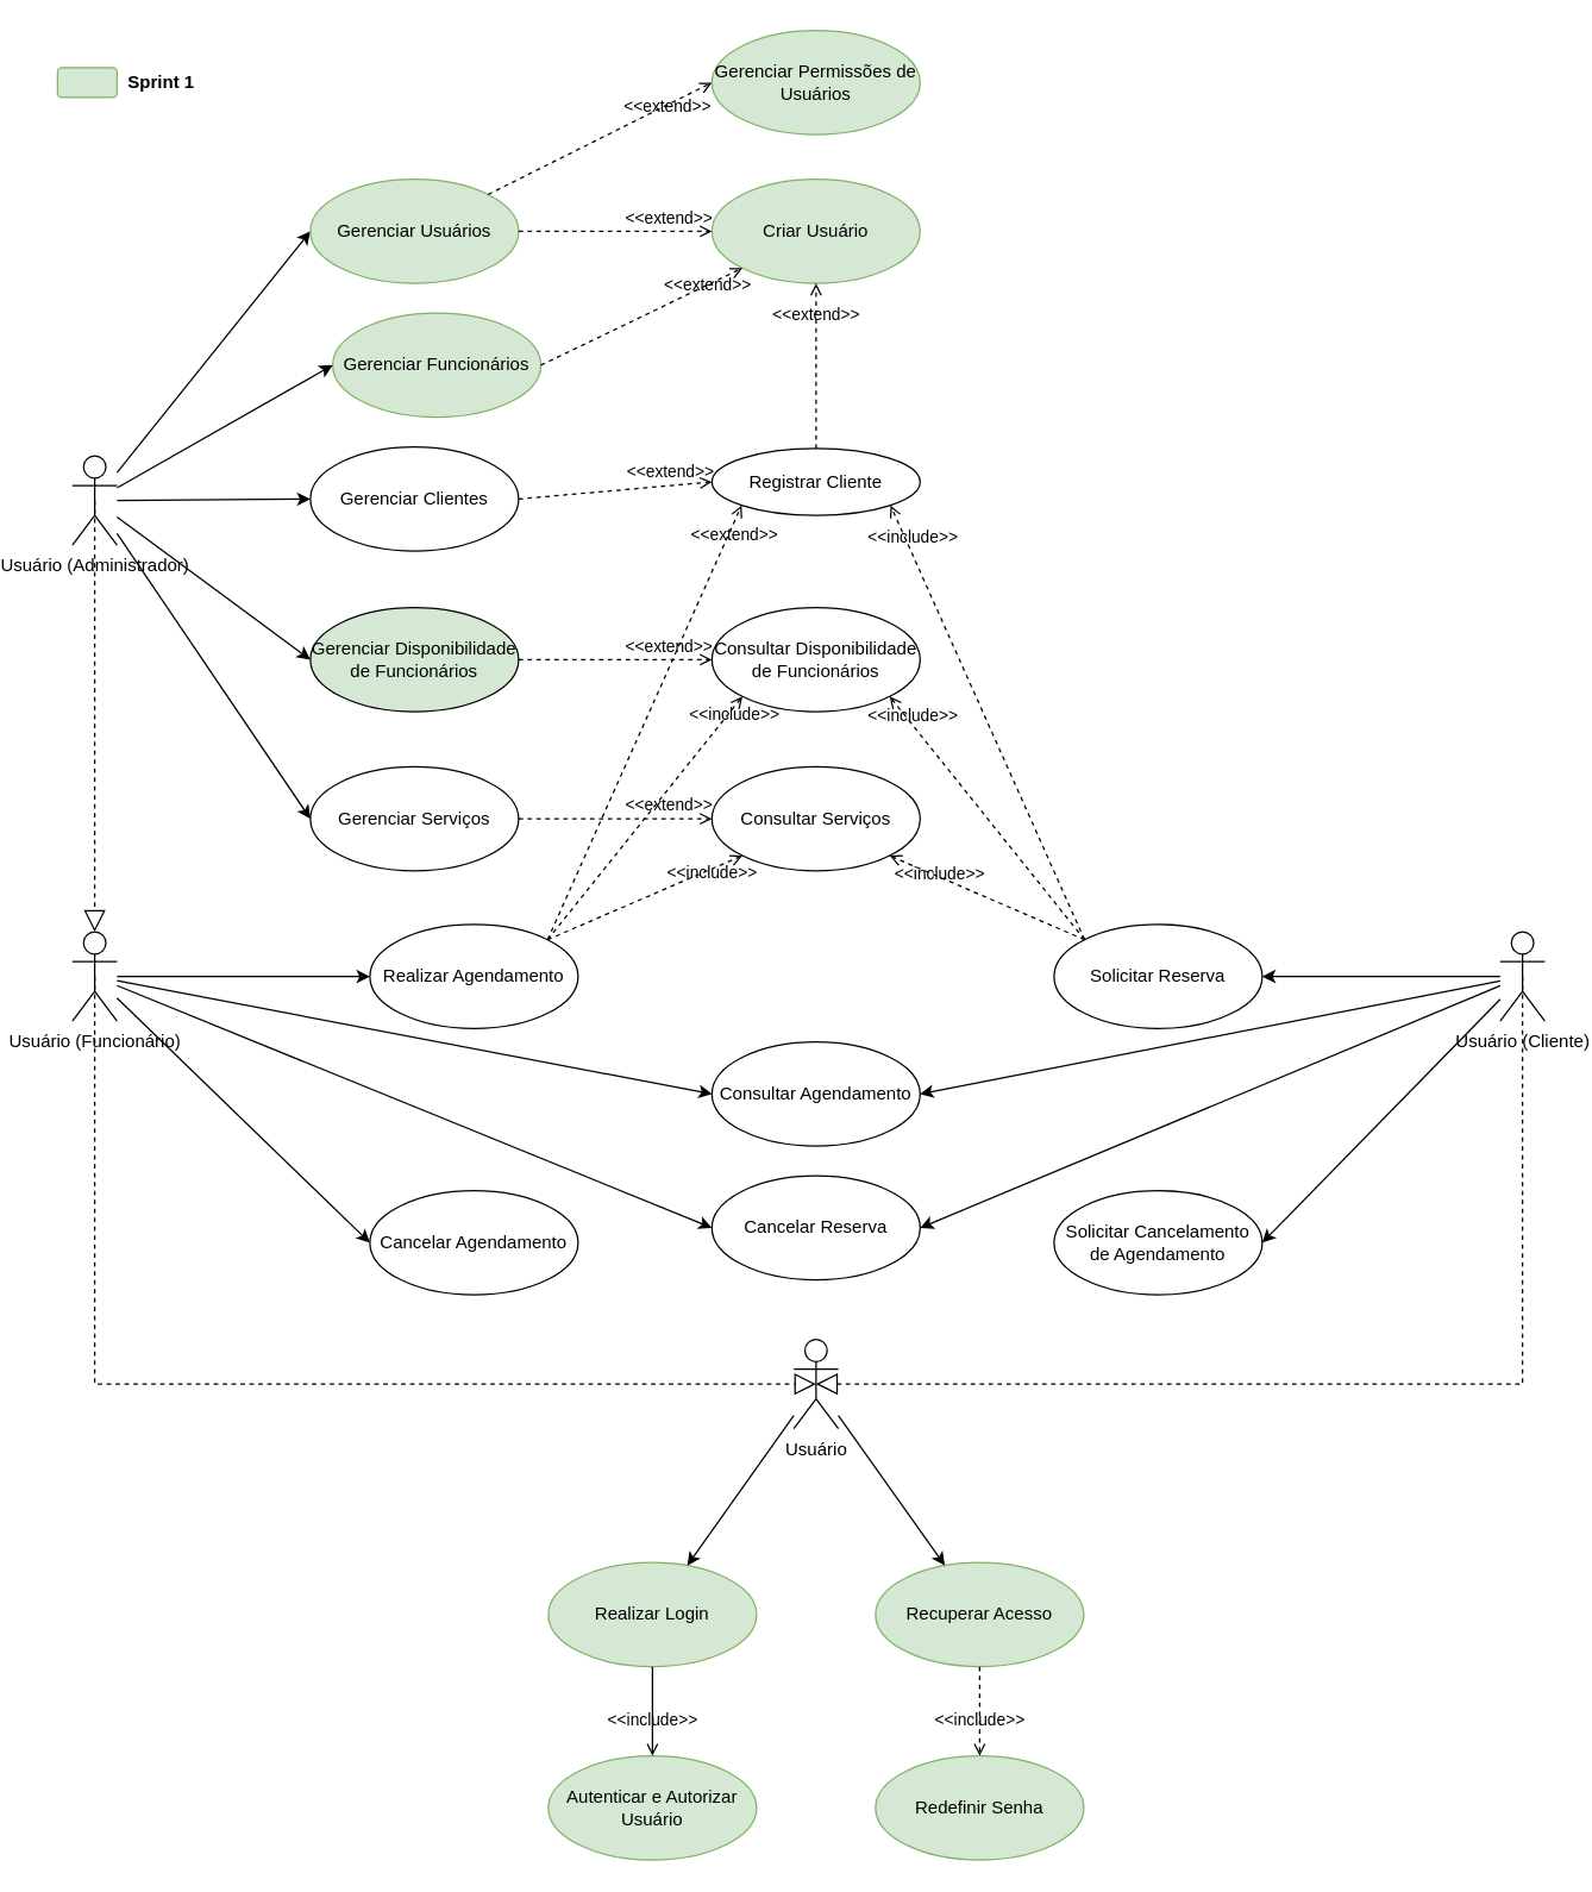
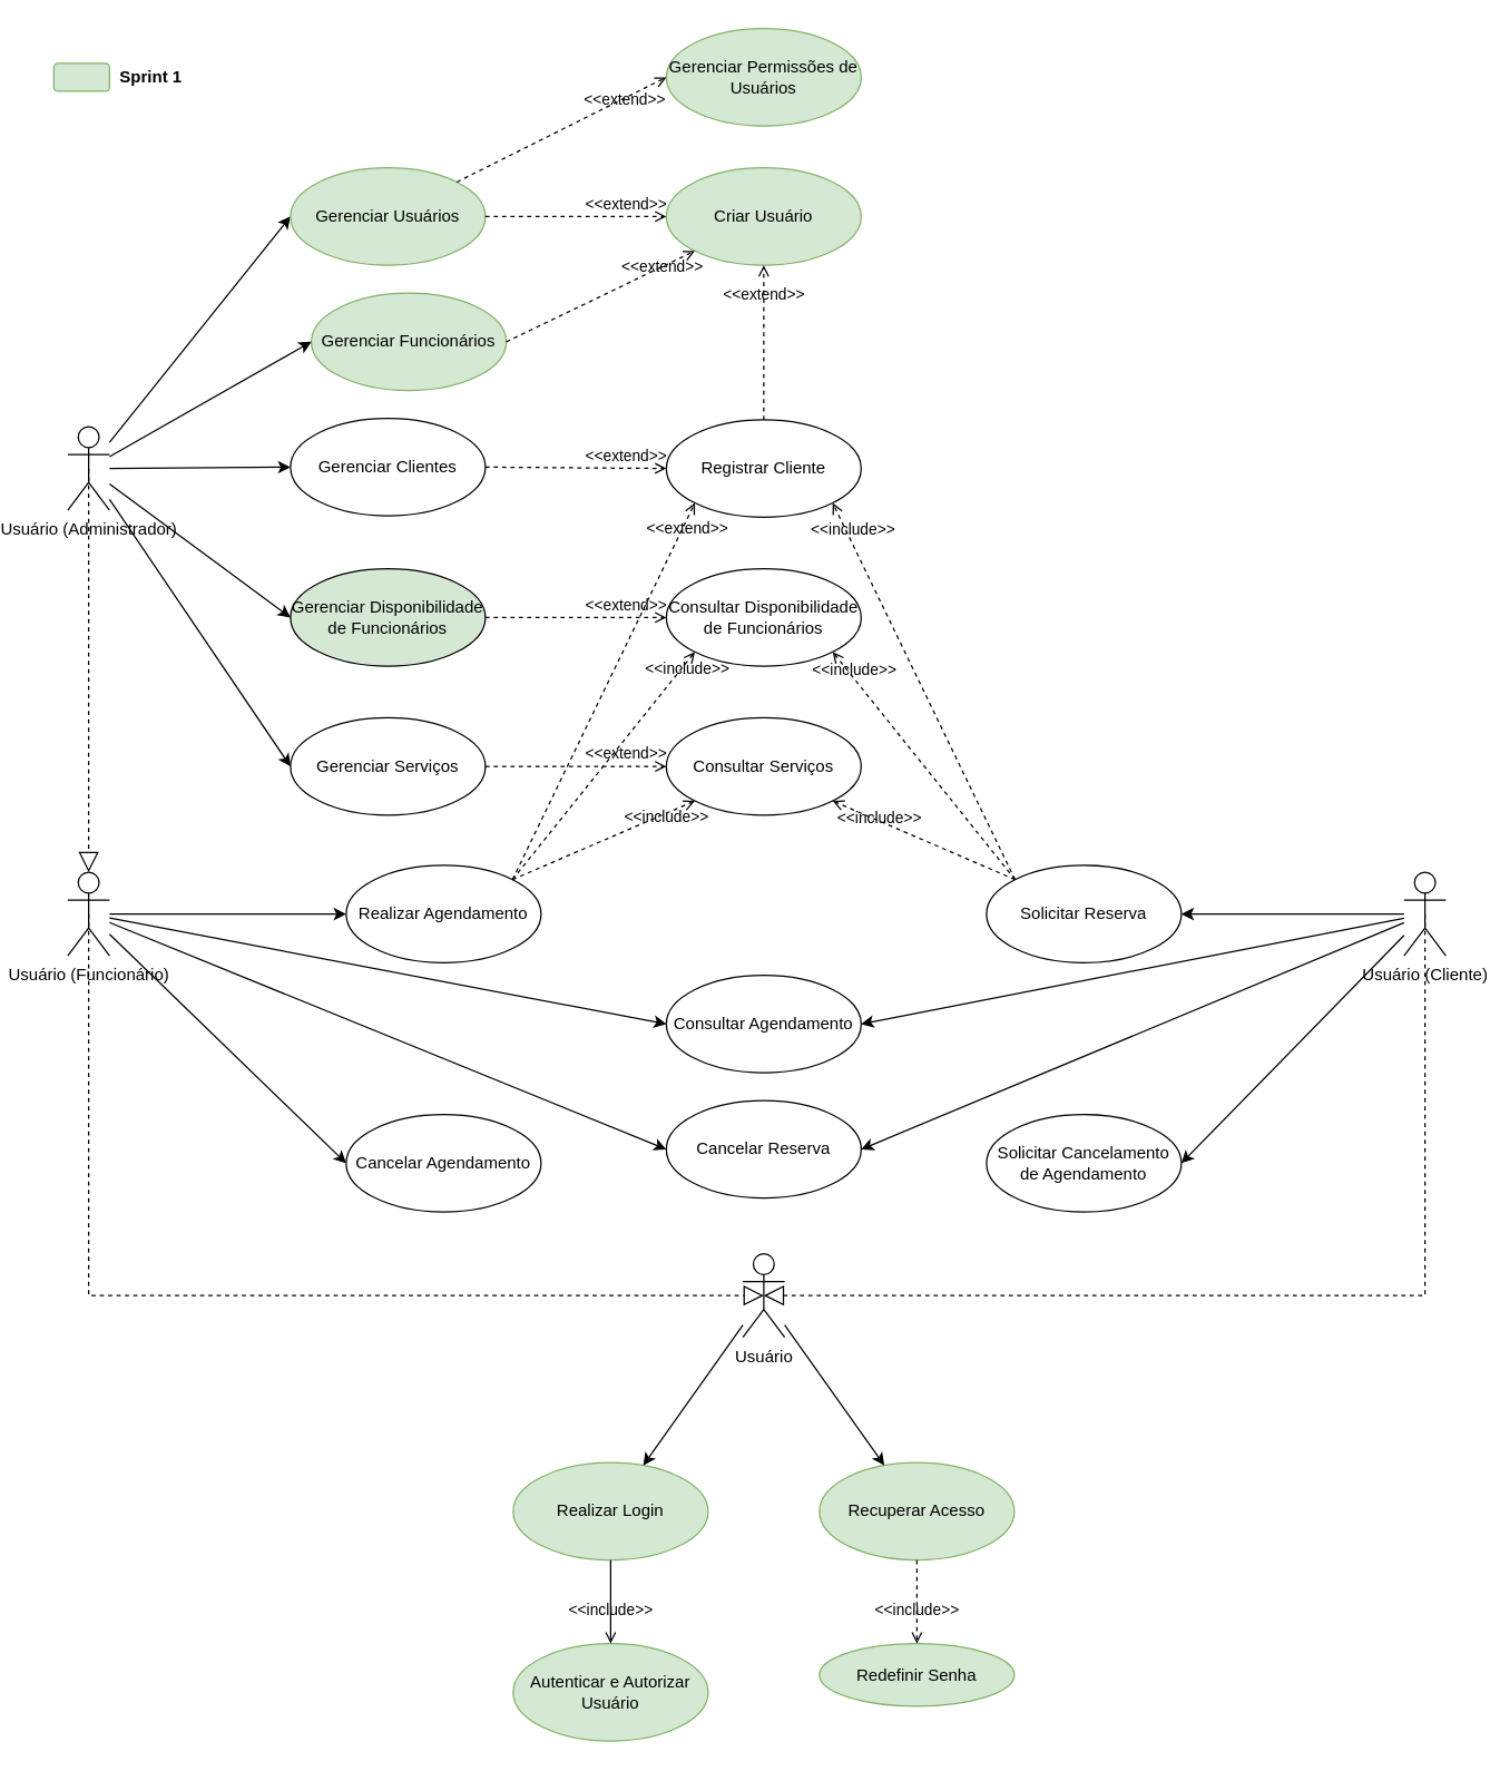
- <mxCell id="32" value="Registrar Cliente" style="ellipse;whiteSpace=wrap;html=1;" parent="1" vertex="1"><mxGeometry x="460" y="301" width="140" height="45" as="geometry" /></mxCell>
+ <mxCell id="32" value="Registrar Cliente" style="ellipse;whiteSpace=wrap;html=1;" parent="1" vertex="1"><mxGeometry x="460" y="301" width="140" height="70" as="geometry" /></mxCell>
- <mxCell id="8" value="Redefinir Senha" style="ellipse;whiteSpace=wrap;html=1;fillColor=#d5e8d4;strokeColor=#82b366;" parent="1" vertex="1"><mxGeometry x="570" y="1180" width="140" height="70" as="geometry" /></mxCell>
+ <mxCell id="8" value="Redefinir Senha" style="ellipse;whiteSpace=wrap;html=1;fillColor=#d5e8d4;strokeColor=#82b366;" parent="1" vertex="1"><mxGeometry x="570" y="1180" width="140" height="45" as="geometry" /></mxCell>
